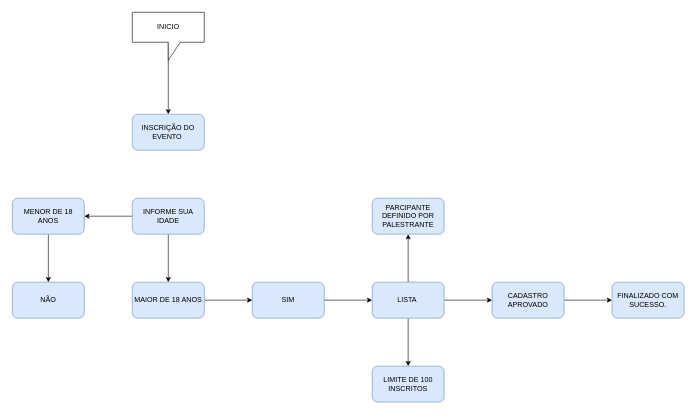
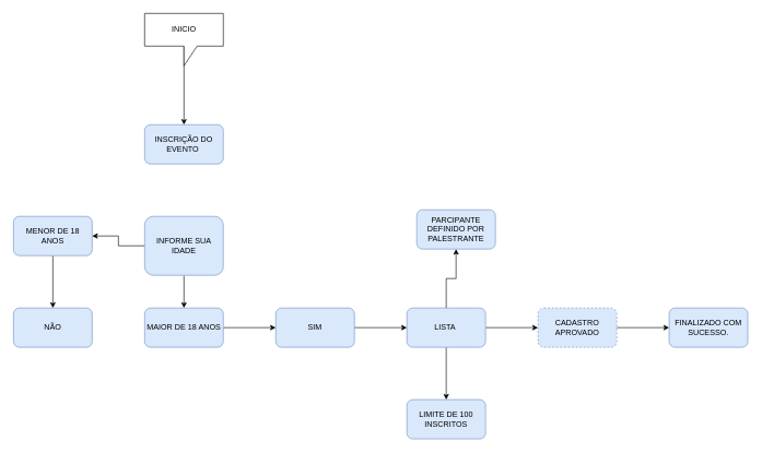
- <mxCell id="7" value="INFORME SUA IDADE" style="rounded=1;whiteSpace=wrap;html=1;fillColor=#dae8fc;strokeColor=#6c8ebf;" vertex="1" parent="1"><mxGeometry x="220" y="330" width="120" height="60" as="geometry" /></mxCell>
+ <mxCell id="7" value="INFORME SUA IDADE" style="rounded=1;whiteSpace=wrap;html=1;fillColor=#dae8fc;strokeColor=#6c8ebf;" vertex="1" parent="1"><mxGeometry x="220" y="330" width="120" height="90" as="geometry" /></mxCell>
- <mxCell id="22" value="PARCIPANTE DEFINIDO POR PALESTRANTE" style="whiteSpace=wrap;html=1;fillColor=#dae8fc;strokeColor=#6c8ebf;rounded=1;" vertex="1" parent="1"><mxGeometry x="620" y="330" width="120" height="60" as="geometry" /></mxCell>
+ <mxCell id="22" value="PARCIPANTE DEFINIDO POR PALESTRANTE" style="whiteSpace=wrap;html=1;fillColor=#dae8fc;strokeColor=#6c8ebf;rounded=1;" vertex="1" parent="1"><mxGeometry x="635" y="320" width="120" height="60" as="geometry" /></mxCell>
- <mxCell id="21" value="CADASTRO APROVADO" style="rounded=1;whiteSpace=wrap;html=1;fillColor=#dae8fc;strokeColor=#6c8ebf;" vertex="1" parent="1"><mxGeometry x="820" y="470" width="120" height="60" as="geometry" /></mxCell>
+ <mxCell id="21" value="CADASTRO APROVADO" style="rounded=1;whiteSpace=wrap;html=1;fillColor=#dae8fc;strokeColor=#6c8ebf;dashed=1;" vertex="1" parent="1"><mxGeometry x="820" y="470" width="120" height="60" as="geometry" /></mxCell>
